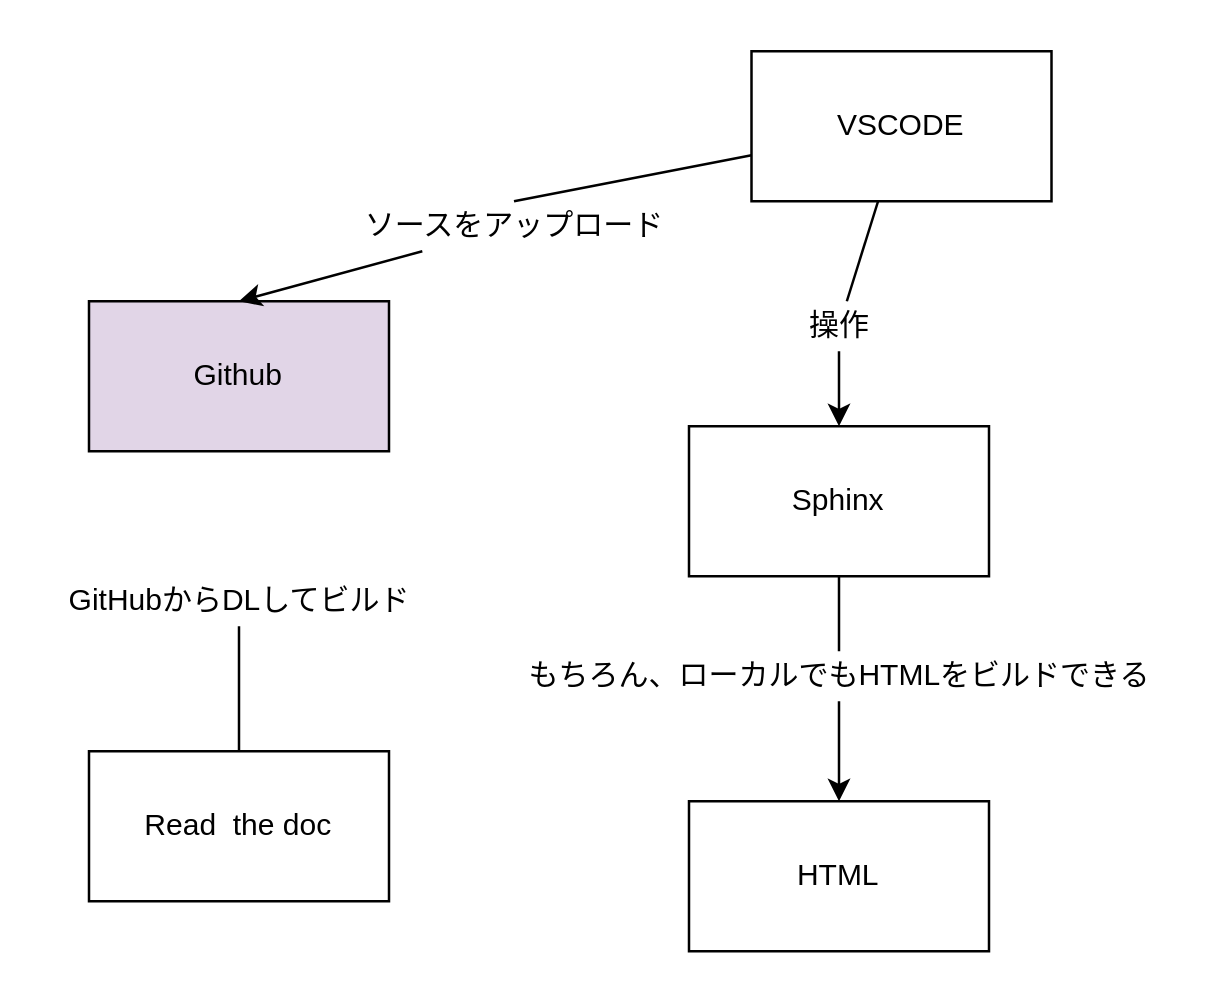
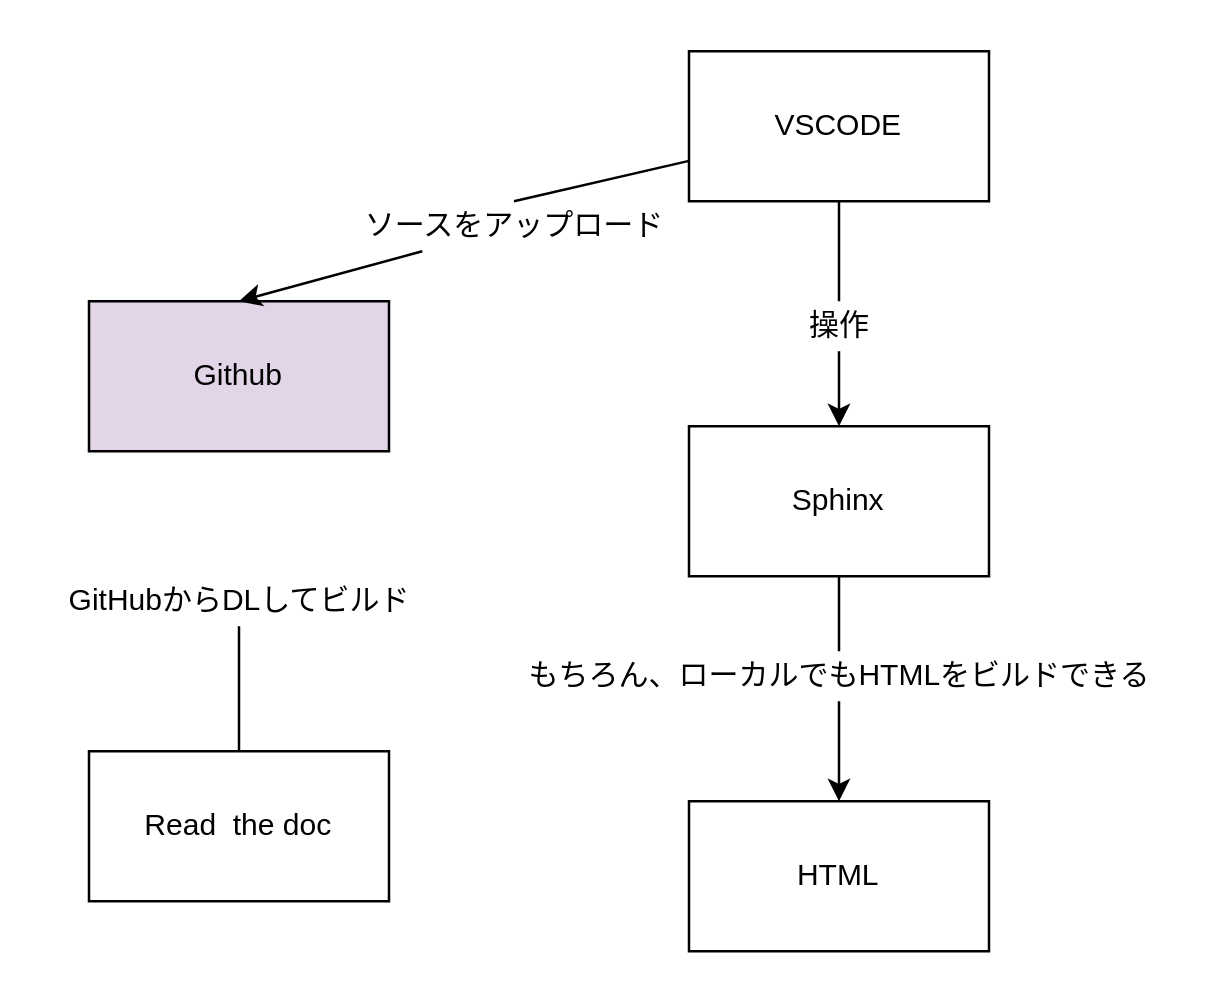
- <mxCell id="7" value="VSCODE" style="whiteSpace=wrap;html=1;" vertex="1" parent="1"><mxGeometry x="300" y="20" width="120" height="60" as="geometry" /></mxCell>
+ <mxCell id="7" value="VSCODE" style="whiteSpace=wrap;html=1;" vertex="1" parent="1"><mxGeometry x="275" y="20" width="120" height="60" as="geometry" /></mxCell>
